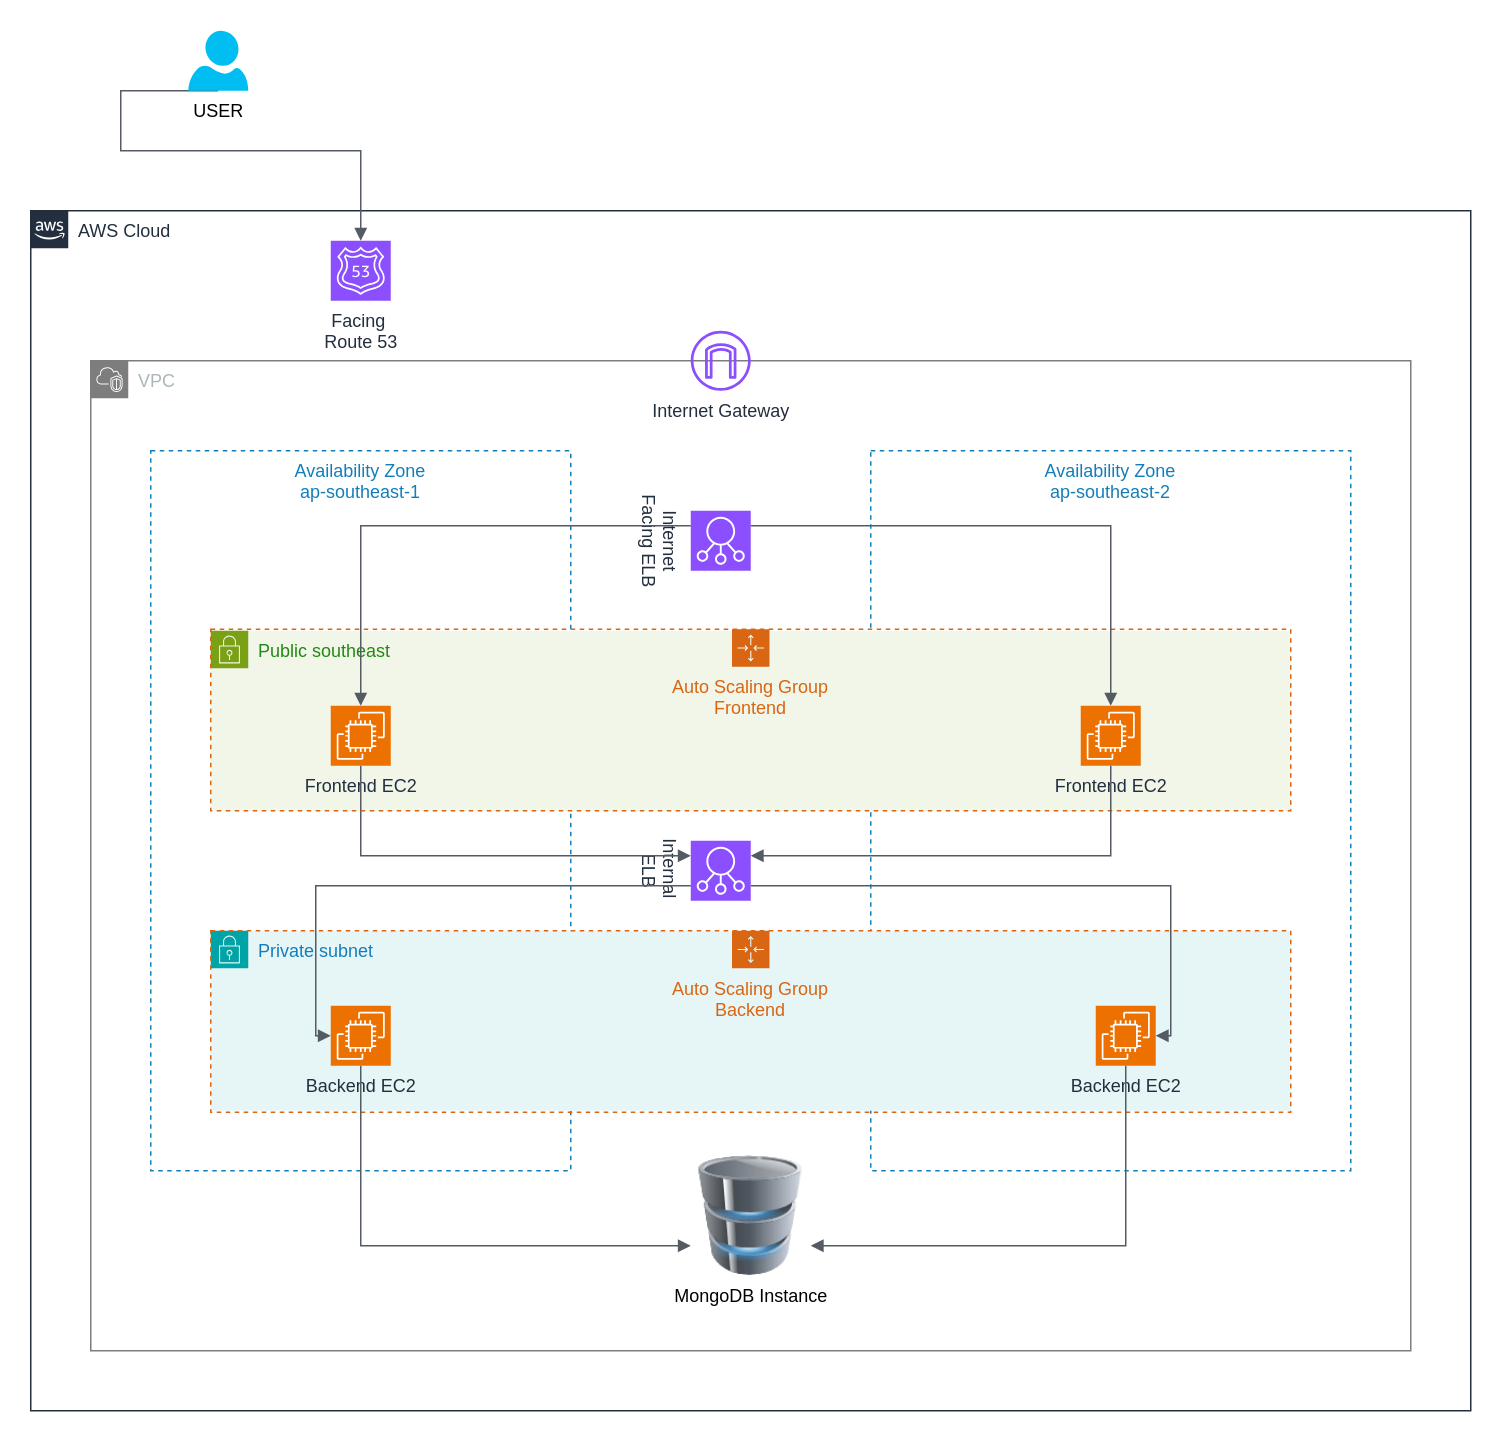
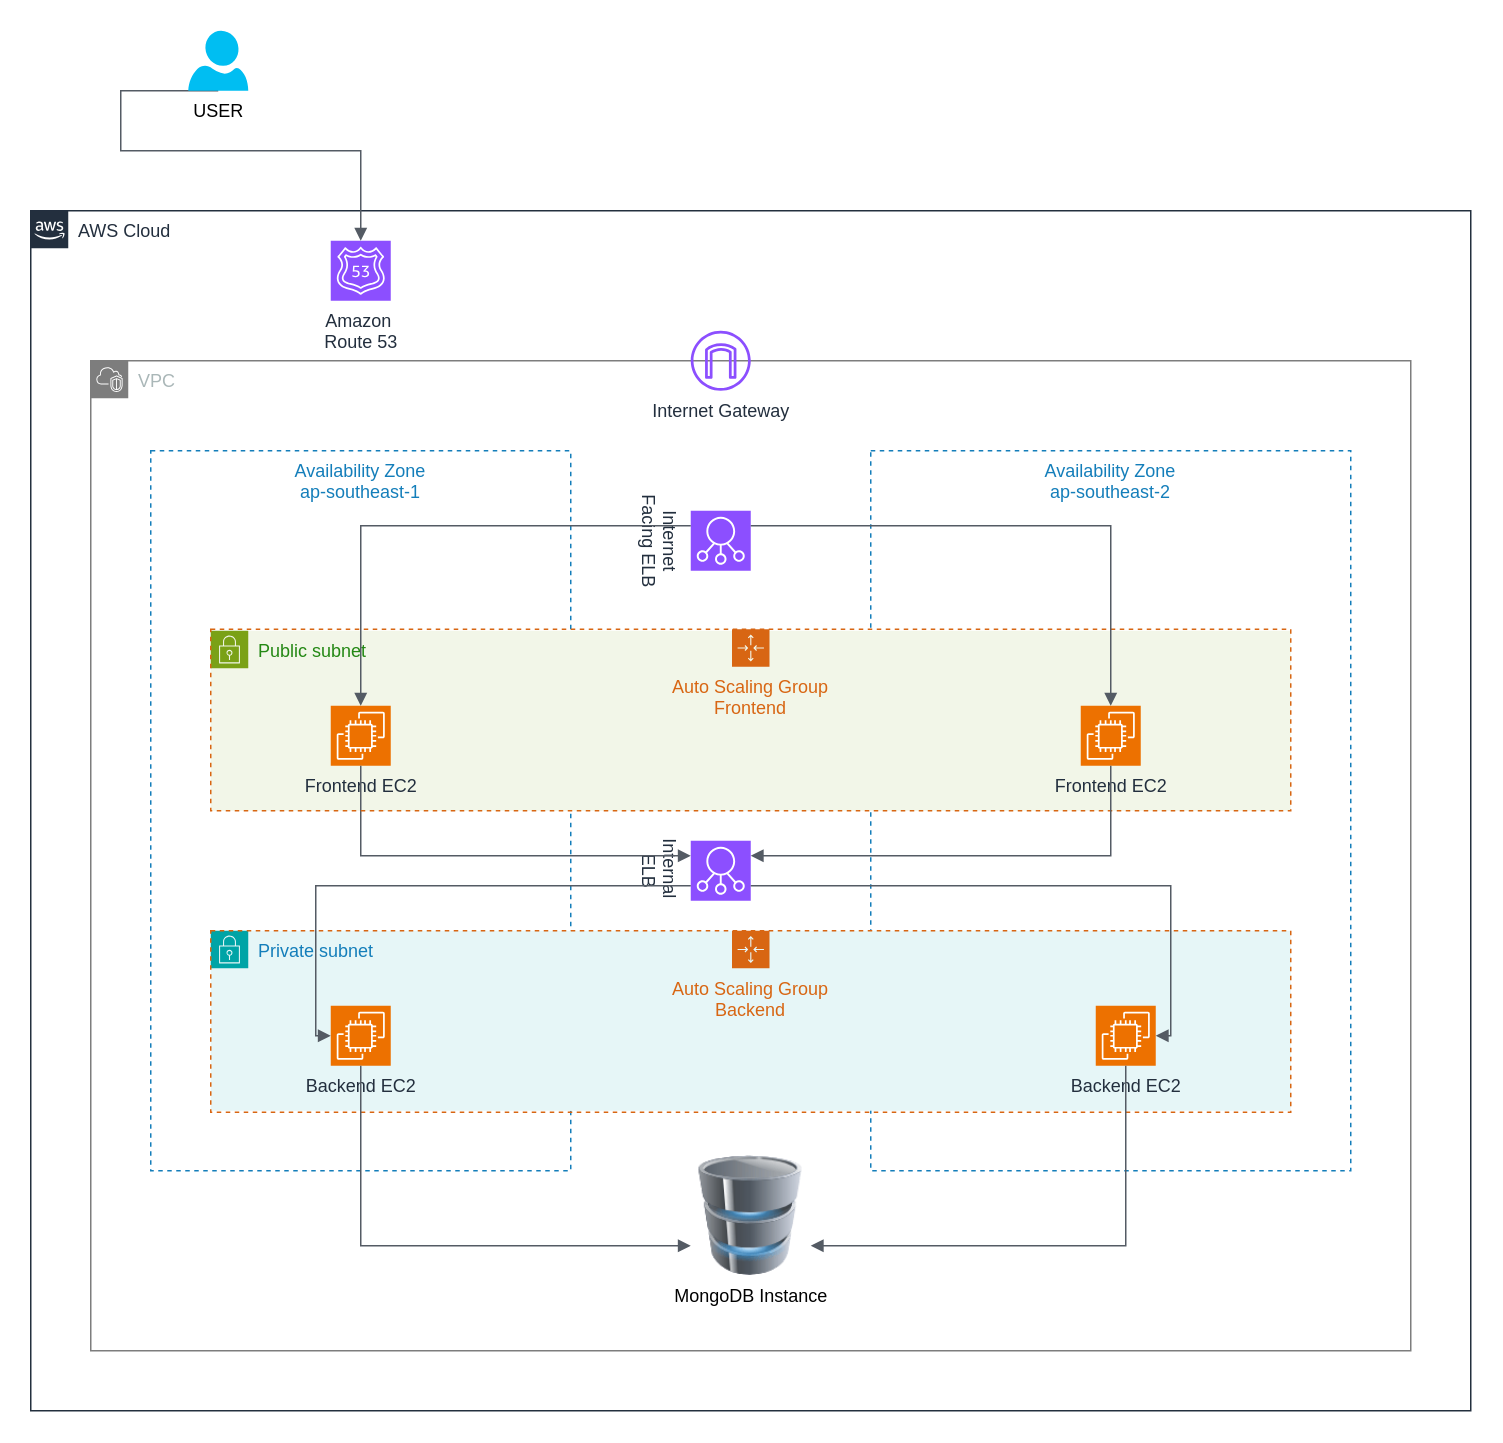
- <mxCell id="3" value="Facing&amp;nbsp;&lt;div&gt;Route 53&lt;/div&gt;" style="sketch=0;points=[[0,0,0],[0.25,0,0],[0.5,0,0],[0.75,0,0],[1,0,0],[0,1,0],[0.25,1,0],[0.5,1,0],[0.75,1,0],[1,1,0],[0,0.25,0],[0,0.5,0],[0,0.75,0],[1,0.25,0],[1,0.5,0],[1,0.75,0]];outlineConnect=0;fontColor=#232F3E;fillColor=#8C4FFF;strokeColor=#ffffff;dashed=0;verticalLabelPosition=bottom;verticalAlign=top;align=center;html=1;fontSize=12;fontStyle=0;aspect=fixed;shape=mxgraph.aws4.resourceIcon;resIcon=mxgraph.aws4.route_53;" vertex="1" parent="2"><mxGeometry x="200" y="20" width="40" height="40" as="geometry" /></mxCell>
+ <mxCell id="3" value="Amazon&amp;nbsp;&lt;div&gt;Route 53&lt;/div&gt;" style="sketch=0;points=[[0,0,0],[0.25,0,0],[0.5,0,0],[0.75,0,0],[1,0,0],[0,1,0],[0.25,1,0],[0.5,1,0],[0.75,1,0],[1,1,0],[0,0.25,0],[0,0.5,0],[0,0.75,0],[1,0.25,0],[1,0.5,0],[1,0.75,0]];outlineConnect=0;fontColor=#232F3E;fillColor=#8C4FFF;strokeColor=#ffffff;dashed=0;verticalLabelPosition=bottom;verticalAlign=top;align=center;html=1;fontSize=12;fontStyle=0;aspect=fixed;shape=mxgraph.aws4.resourceIcon;resIcon=mxgraph.aws4.route_53;" vertex="1" parent="2"><mxGeometry x="200" y="20" width="40" height="40" as="geometry" /></mxCell>
- <mxCell id="11" value="Public southeast" style="points=[[0,0],[0.25,0],[0.5,0],[0.75,0],[1,0],[1,0.25],[1,0.5],[1,0.75],[1,1],[0.75,1],[0.5,1],[0.25,1],[0,1],[0,0.75],[0,0.5],[0,0.25]];outlineConnect=0;gradientColor=none;html=1;whiteSpace=wrap;fontSize=12;fontStyle=0;container=1;pointerEvents=0;collapsible=0;recursiveResize=0;shape=mxgraph.aws4.group;grIcon=mxgraph.aws4.group_security_group;grStroke=0;strokeColor=#7AA116;fillColor=#F2F6E8;verticalAlign=top;align=left;spacingLeft=30;fontColor=#248814;dashed=0;" vertex="1" parent="4"><mxGeometry x="80" y="180" width="720" height="120" as="geometry" /></mxCell>
+ <mxCell id="11" value="Public subnet" style="points=[[0,0],[0.25,0],[0.5,0],[0.75,0],[1,0],[1,0.25],[1,0.5],[1,0.75],[1,1],[0.75,1],[0.5,1],[0.25,1],[0,1],[0,0.75],[0,0.5],[0,0.25]];outlineConnect=0;gradientColor=none;html=1;whiteSpace=wrap;fontSize=12;fontStyle=0;container=1;pointerEvents=0;collapsible=0;recursiveResize=0;shape=mxgraph.aws4.group;grIcon=mxgraph.aws4.group_security_group;grStroke=0;strokeColor=#7AA116;fillColor=#F2F6E8;verticalAlign=top;align=left;spacingLeft=30;fontColor=#248814;dashed=0;" vertex="1" parent="4"><mxGeometry x="80" y="180" width="720" height="120" as="geometry" /></mxCell>
